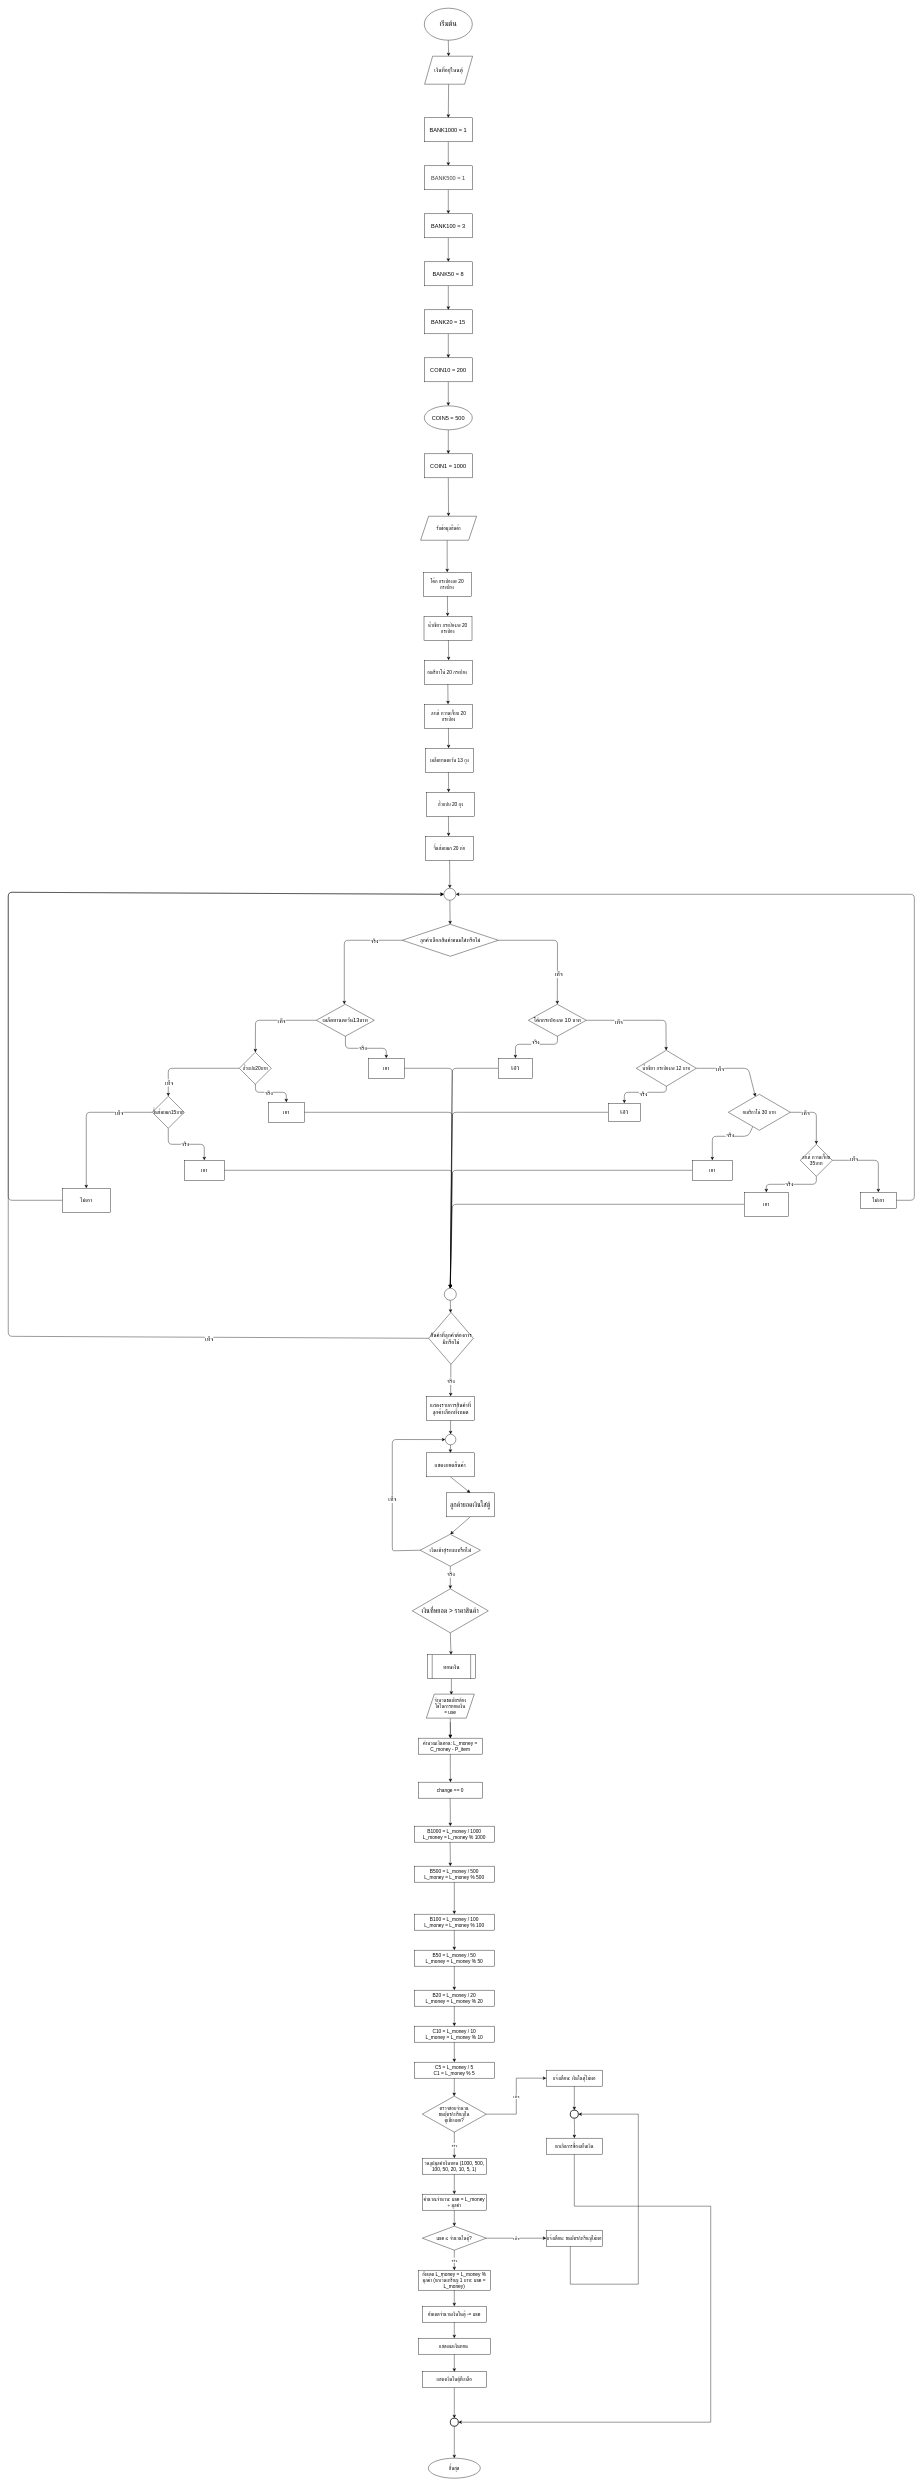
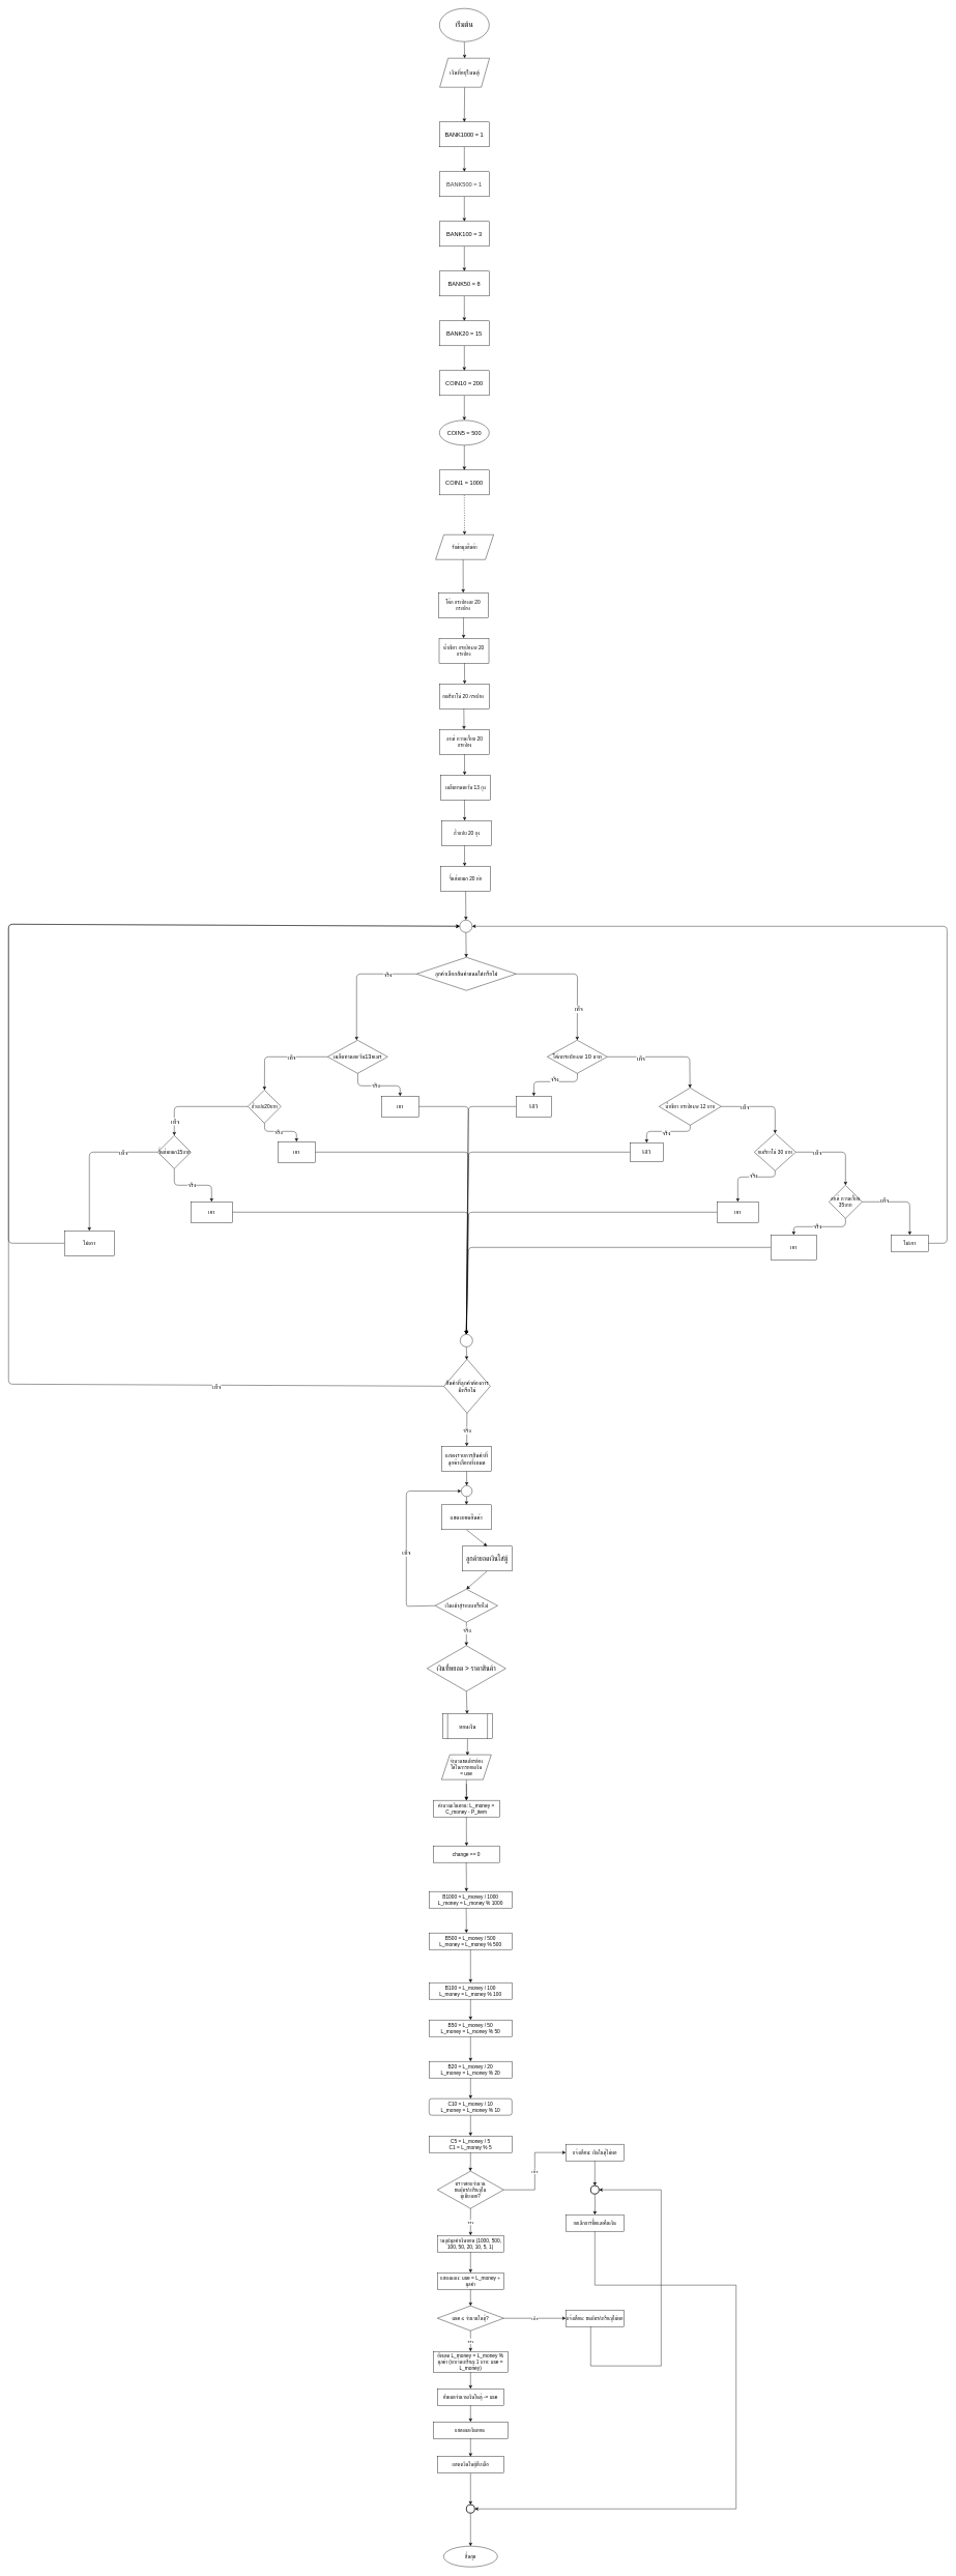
- <mxCell id="90" style="edgeStyle=none;html=1;exitX=0.5;exitY=1;exitDx=0;exitDy=0;" parent="1" source="91" target="157" edge="1"><mxGeometry relative="1" as="geometry"><mxPoint x="1120" y="1274" as="targetPoint" /></mxGeometry></mxCell>
+ <mxCell id="90" style="edgeStyle=none;html=1;exitX=0.5;exitY=1;exitDx=0;exitDy=0;dashed=1;" parent="1" source="91" target="157" edge="1"><mxGeometry relative="1" as="geometry"><mxPoint x="1120" y="1274" as="targetPoint" /></mxGeometry></mxCell>
- <mxCell id="13" value="&lt;span style=&quot;font-size: 14px;&quot;&gt;เมล็ดทานตะวัน13บาท&lt;/span&gt;" style="rhombus;whiteSpace=wrap;html=1;" parent="1" vertex="1"><mxGeometry x="790" y="2510" width="145" height="80" as="geometry" /></mxCell>
+ <mxCell id="13" value="&lt;span style=&quot;font-size: 14px;&quot;&gt;เมล็ดทานตะวัน13อเมร&lt;/span&gt;" style="rhombus;whiteSpace=wrap;html=1;" parent="1" vertex="1"><mxGeometry x="790" y="2510" width="145" height="80" as="geometry" /></mxCell>
- <mxCell id="46" value="อเมริกาโน่ 30 บาท" style="rhombus;whiteSpace=wrap;html=1;" parent="1" vertex="1"><mxGeometry x="1820" y="2735" width="155" height="90" as="geometry" /></mxCell>
+ <mxCell id="46" value="อเมริกาโน่ 30 บาท" style="rhombus;whiteSpace=wrap;html=1;" parent="1" vertex="1"><mxGeometry x="1820" y="2735" width="100" height="90" as="geometry" /></mxCell>
- <mxCell id="140" value="C10 = L_money / 10&lt;div&gt;L_money = L_money % 10&lt;/div&gt;" style="whiteSpace=wrap;html=1;" vertex="1" parent="1"><mxGeometry x="1035" y="5064.5" width="200" height="40" as="geometry" /></mxCell>
+ <mxCell id="140" value="C10 = L_money / 10&lt;div&gt;L_money = L_money % 10&lt;/div&gt;" style="whiteSpace=wrap;html=1;rounded=1;" vertex="1" parent="1"><mxGeometry x="1035" y="5064.5" width="200" height="40" as="geometry" /></mxCell>
- <mxCell id="110" value="ยกเลิกการซื้องละืนเงิน" style="rounded=0;whiteSpace=wrap;html=1;" vertex="1" parent="1"><mxGeometry x="1365" y="5344.5" width="140" height="40" as="geometry" /></mxCell>
+ <mxCell id="110" value="ยกเลิกการซื้อและคืนเงิน" style="rounded=0;whiteSpace=wrap;html=1;" vertex="1" parent="1"><mxGeometry x="1365" y="5344.5" width="140" height="40" as="geometry" /></mxCell>
- <mxCell id="112" value="คำนวณจำนวน: use = L_money ÷ มูลค่า" style="rounded=0;whiteSpace=wrap;html=1;" vertex="1" parent="1"><mxGeometry x="1055" y="5484.5" width="160" height="40" as="geometry" /></mxCell>
+ <mxCell id="112" value="แสดงผลเง: use = L_money ÷ มูลค่า" style="rounded=0;whiteSpace=wrap;html=1;" vertex="1" parent="1"><mxGeometry x="1055" y="5484.5" width="160" height="40" as="geometry" /></mxCell>
